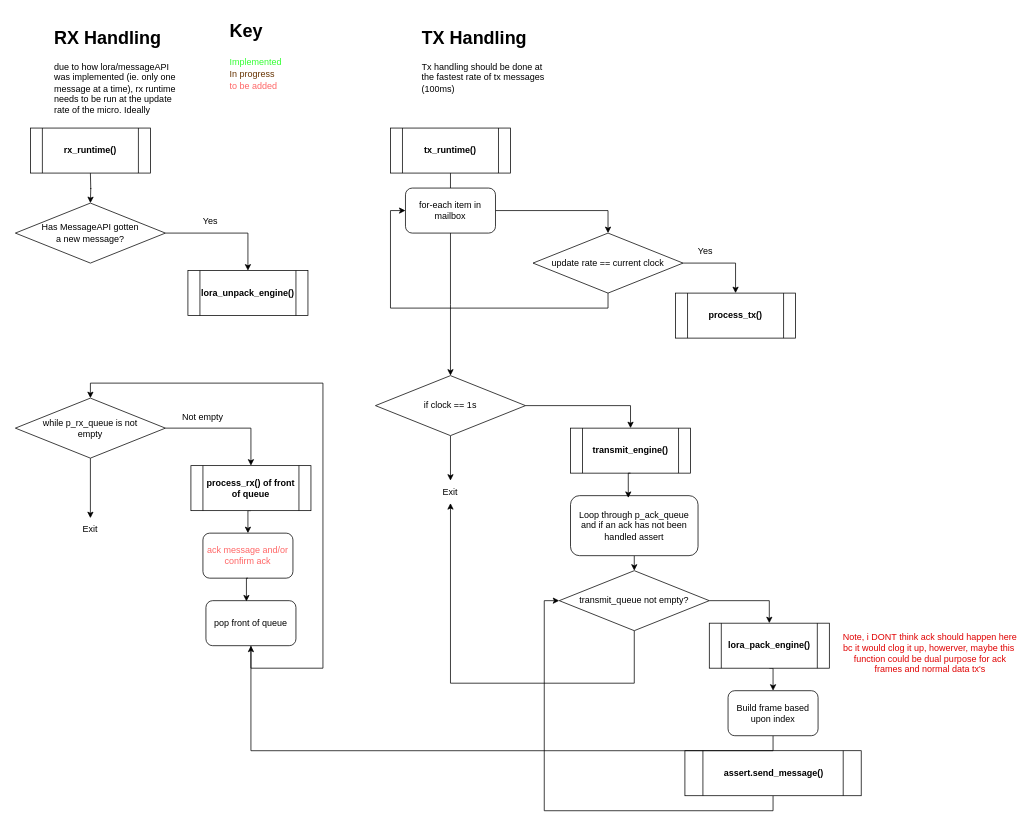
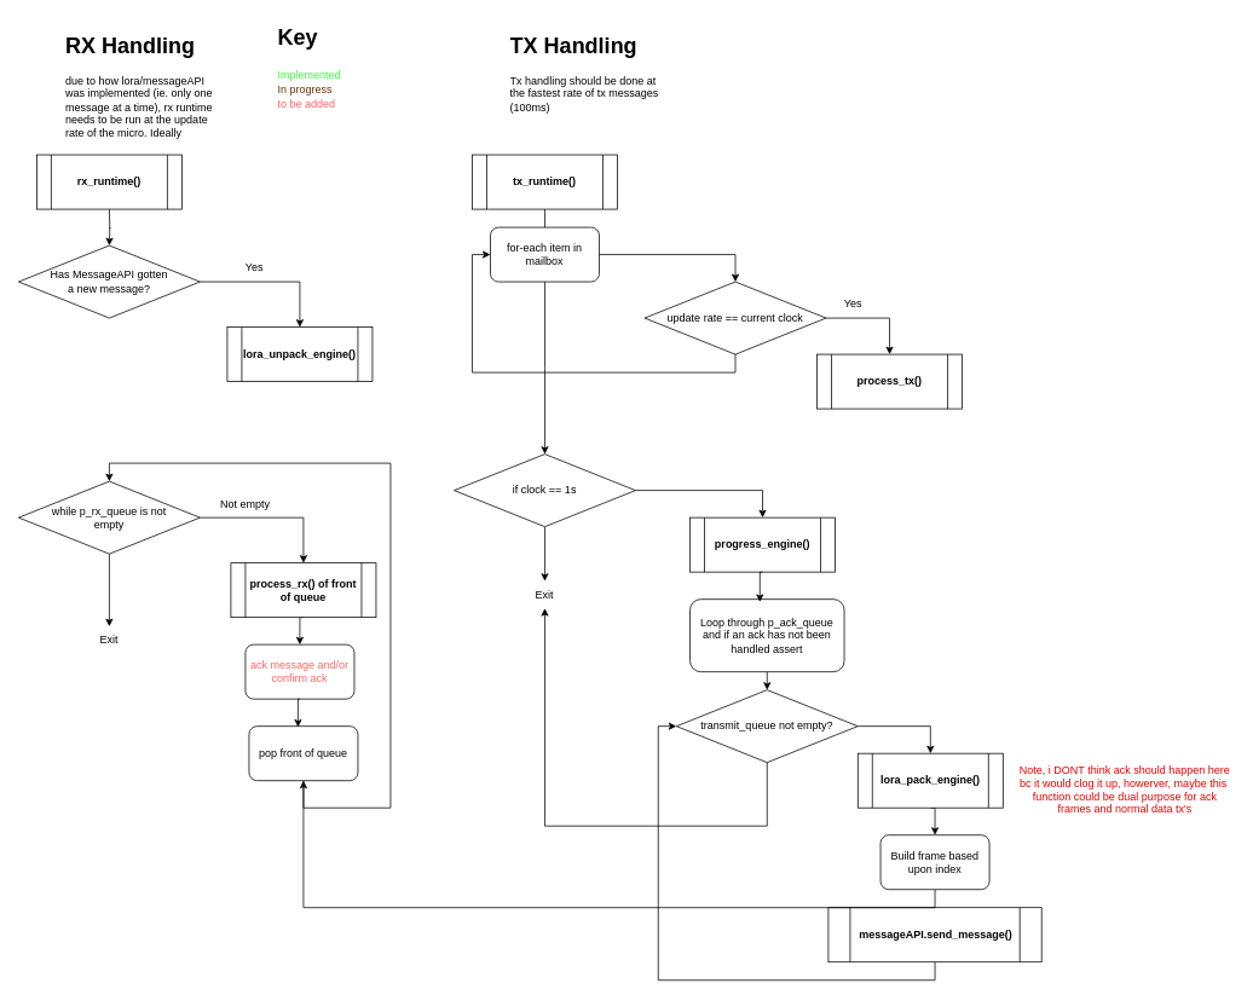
- <mxCell id="35" value="&lt;b&gt;transmit_engine()&lt;/b&gt;" style="shape=process;whiteSpace=wrap;html=1;backgroundOutline=1;" vertex="1" parent="1"><mxGeometry x="760" y="570" width="160" height="60" as="geometry" /></mxCell>
+ <mxCell id="35" value="&lt;b&gt;progress_engine()&lt;/b&gt;" style="shape=process;whiteSpace=wrap;html=1;backgroundOutline=1;" vertex="1" parent="1"><mxGeometry x="760" y="570" width="160" height="60" as="geometry" /></mxCell>
- <mxCell id="46" value="&lt;b&gt;assert.send_message()&lt;/b&gt;" style="shape=process;whiteSpace=wrap;html=1;backgroundOutline=1;" vertex="1" parent="1"><mxGeometry x="912.5" y="1000" width="235" height="60" as="geometry" /></mxCell>
+ <mxCell id="46" value="&lt;b&gt;messageAPI.send_message()&lt;/b&gt;" style="shape=process;whiteSpace=wrap;html=1;backgroundOutline=1;" vertex="1" parent="1"><mxGeometry x="912.5" y="1000" width="235" height="60" as="geometry" /></mxCell>
